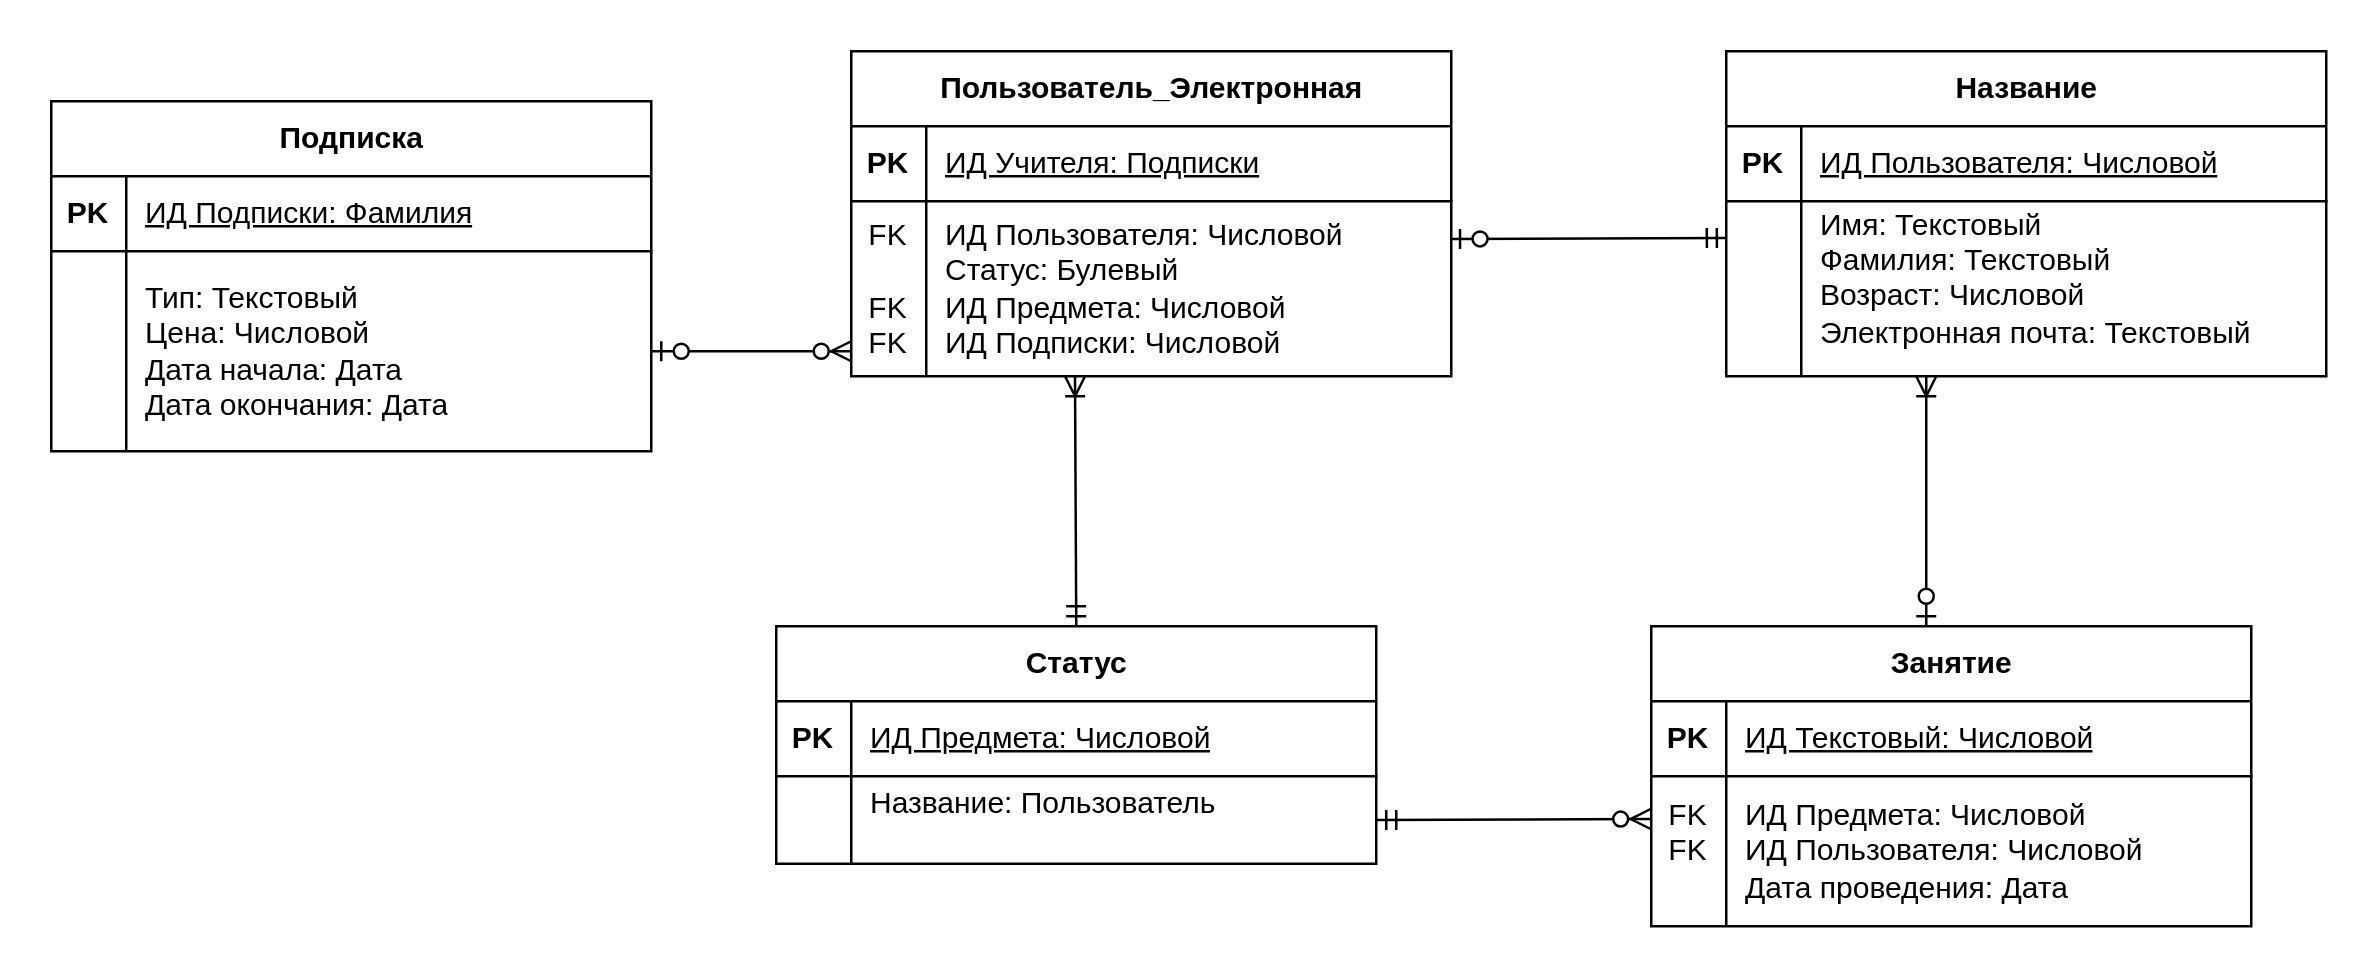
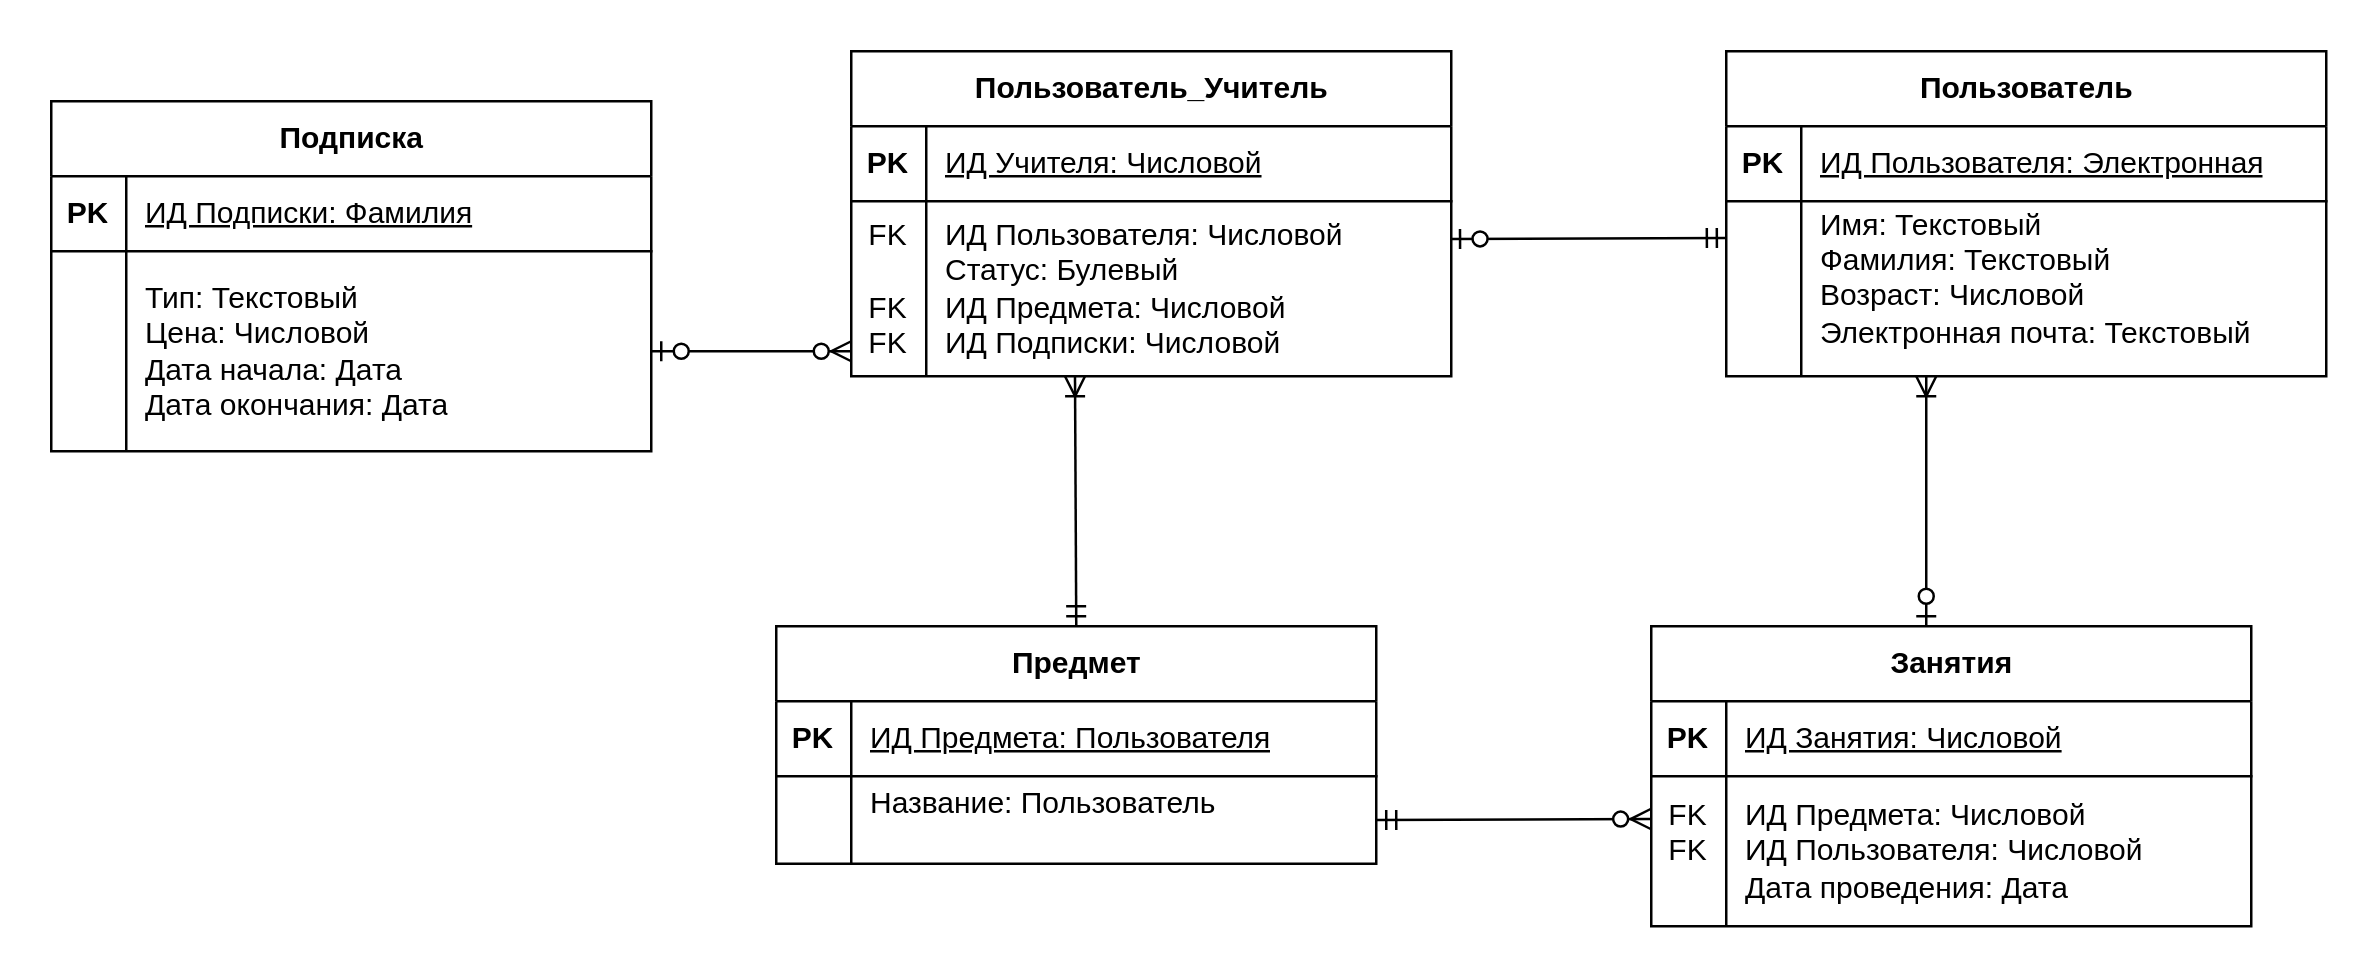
- <mxCell id="24" value="Пользователь_Электронная" style="shape=table;startSize=30;container=1;collapsible=1;childLayout=tableLayout;fixedRows=1;rowLines=0;fontStyle=1;align=center;resizeLast=1;html=1;" parent="1" vertex="1"><mxGeometry x="340" y="20" width="240" height="130" as="geometry" /></mxCell>
+ <mxCell id="24" value="Пользователь_Учитель" style="shape=table;startSize=30;container=1;collapsible=1;childLayout=tableLayout;fixedRows=1;rowLines=0;fontStyle=1;align=center;resizeLast=1;html=1;" parent="1" vertex="1"><mxGeometry x="340" y="20" width="240" height="130" as="geometry" /></mxCell>
- <mxCell id="2" value="Название" style="shape=table;startSize=30;container=1;collapsible=1;childLayout=tableLayout;fixedRows=1;rowLines=0;fontStyle=1;align=center;resizeLast=1;html=1;" parent="1" vertex="1"><mxGeometry x="690" y="20" width="240" height="130" as="geometry" /></mxCell>
+ <mxCell id="2" value="Пользователь" style="shape=table;startSize=30;container=1;collapsible=1;childLayout=tableLayout;fixedRows=1;rowLines=0;fontStyle=1;align=center;resizeLast=1;html=1;" parent="1" vertex="1"><mxGeometry x="690" y="20" width="240" height="130" as="geometry" /></mxCell>
- <mxCell id="27" value="&lt;span style=&quot;font-weight: 400;&quot;&gt;ИД Учителя: Подписки&lt;/span&gt;" style="shape=partialRectangle;connectable=0;fillColor=none;top=0;left=0;bottom=0;right=0;align=left;spacingLeft=6;fontStyle=5;overflow=hidden;whiteSpace=wrap;html=1;" parent="25" vertex="1"><mxGeometry x="30" width="210" height="30" as="geometry"><mxRectangle width="210" height="30" as="alternateBounds" /></mxGeometry></mxCell>
+ <mxCell id="27" value="&lt;span style=&quot;font-weight: 400;&quot;&gt;ИД Учителя: Числовой&lt;/span&gt;" style="shape=partialRectangle;connectable=0;fillColor=none;top=0;left=0;bottom=0;right=0;align=left;spacingLeft=6;fontStyle=5;overflow=hidden;whiteSpace=wrap;html=1;" parent="25" vertex="1"><mxGeometry x="30" width="210" height="30" as="geometry"><mxRectangle width="210" height="30" as="alternateBounds" /></mxGeometry></mxCell>
- <mxCell id="5" value="&lt;span style=&quot;font-weight: 400;&quot;&gt;ИД Пользователя: Числовой&lt;/span&gt;" style="shape=partialRectangle;connectable=0;fillColor=none;top=0;left=0;bottom=0;right=0;align=left;spacingLeft=6;fontStyle=5;overflow=hidden;whiteSpace=wrap;html=1;" parent="3" vertex="1"><mxGeometry x="30" width="210" height="30" as="geometry"><mxRectangle width="210" height="30" as="alternateBounds" /></mxGeometry></mxCell>
+ <mxCell id="5" value="&lt;span style=&quot;font-weight: 400;&quot;&gt;ИД Пользователя: Электронная&lt;/span&gt;" style="shape=partialRectangle;connectable=0;fillColor=none;top=0;left=0;bottom=0;right=0;align=left;spacingLeft=6;fontStyle=5;overflow=hidden;whiteSpace=wrap;html=1;" parent="3" vertex="1"><mxGeometry x="30" width="210" height="30" as="geometry"><mxRectangle width="210" height="30" as="alternateBounds" /></mxGeometry></mxCell>
- <mxCell id="9" value="Статус" style="shape=table;startSize=30;container=1;collapsible=1;childLayout=tableLayout;fixedRows=1;rowLines=0;fontStyle=1;align=center;resizeLast=1;html=1;" parent="1" vertex="1"><mxGeometry x="310" y="250" width="240" height="95.0" as="geometry" /></mxCell>
+ <mxCell id="9" value="Предмет" style="shape=table;startSize=30;container=1;collapsible=1;childLayout=tableLayout;fixedRows=1;rowLines=0;fontStyle=1;align=center;resizeLast=1;html=1;" parent="1" vertex="1"><mxGeometry x="310" y="250" width="240" height="95.0" as="geometry" /></mxCell>
- <mxCell id="17" value="Занятие" style="shape=table;startSize=30;container=1;collapsible=1;childLayout=tableLayout;fixedRows=1;rowLines=0;fontStyle=1;align=center;resizeLast=1;html=1;" parent="1" vertex="1"><mxGeometry x="660" y="250" width="240" height="120" as="geometry" /></mxCell>
+ <mxCell id="17" value="Занятия" style="shape=table;startSize=30;container=1;collapsible=1;childLayout=tableLayout;fixedRows=1;rowLines=0;fontStyle=1;align=center;resizeLast=1;html=1;" parent="1" vertex="1"><mxGeometry x="660" y="250" width="240" height="120" as="geometry" /></mxCell>
- <mxCell id="12" value="&lt;span style=&quot;font-weight: 400;&quot;&gt;ИД Предмета: Числовой&lt;/span&gt;" style="shape=partialRectangle;connectable=0;fillColor=none;top=0;left=0;bottom=0;right=0;align=left;spacingLeft=6;fontStyle=5;overflow=hidden;whiteSpace=wrap;html=1;" parent="10" vertex="1"><mxGeometry x="30" width="210" height="30" as="geometry"><mxRectangle width="210" height="30" as="alternateBounds" /></mxGeometry></mxCell>
+ <mxCell id="12" value="&lt;span style=&quot;font-weight: 400;&quot;&gt;ИД Предмета: Пользователя&lt;/span&gt;" style="shape=partialRectangle;connectable=0;fillColor=none;top=0;left=0;bottom=0;right=0;align=left;spacingLeft=6;fontStyle=5;overflow=hidden;whiteSpace=wrap;html=1;" parent="10" vertex="1"><mxGeometry x="30" width="210" height="30" as="geometry"><mxRectangle width="210" height="30" as="alternateBounds" /></mxGeometry></mxCell>
- <mxCell id="20" value="&lt;span style=&quot;font-weight: 400;&quot;&gt;ИД Текстовый: Числовой&lt;/span&gt;" style="shape=partialRectangle;connectable=0;fillColor=none;top=0;left=0;bottom=0;right=0;align=left;spacingLeft=6;fontStyle=5;overflow=hidden;whiteSpace=wrap;html=1;" parent="18" vertex="1"><mxGeometry x="30" width="210" height="30" as="geometry"><mxRectangle width="210" height="30" as="alternateBounds" /></mxGeometry></mxCell>
+ <mxCell id="20" value="&lt;span style=&quot;font-weight: 400;&quot;&gt;ИД Занятия: Числовой&lt;/span&gt;" style="shape=partialRectangle;connectable=0;fillColor=none;top=0;left=0;bottom=0;right=0;align=left;spacingLeft=6;fontStyle=5;overflow=hidden;whiteSpace=wrap;html=1;" parent="18" vertex="1"><mxGeometry x="30" width="210" height="30" as="geometry"><mxRectangle width="210" height="30" as="alternateBounds" /></mxGeometry></mxCell>
